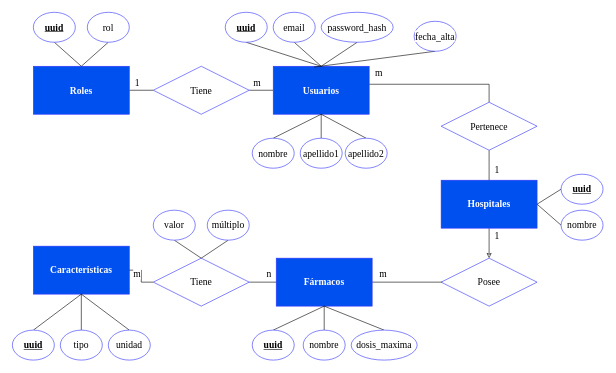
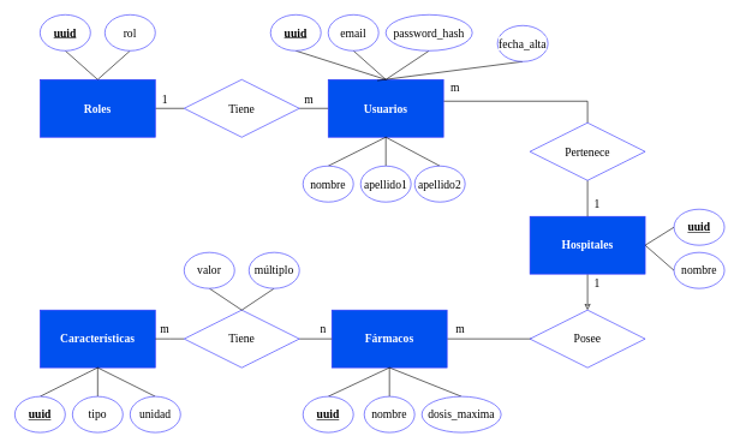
- <mxCell id="11" value="&lt;font style=&quot;font-size: 16px;&quot;&gt;Características&lt;/font&gt;" style="rounded=0;whiteSpace=wrap;html=1;fontFamily=PalatinoLinotype;fontSource=http%3A%2F%2Ffonts.cdnfonts.com%2Fcss%2Fpalatino-linotype;fontStyle=1;fontSize=16;fillColor=#0050ef;fontColor=#ffffff;strokeColor=#3333FF;" parent="1" vertex="1"><mxGeometry x="55" y="410" width="160" height="80" as="geometry" /></mxCell>
+ <mxCell id="11" value="&lt;font style=&quot;font-size: 16px;&quot;&gt;Características&lt;/font&gt;" style="rounded=0;whiteSpace=wrap;html=1;fontFamily=PalatinoLinotype;fontSource=http%3A%2F%2Ffonts.cdnfonts.com%2Fcss%2Fpalatino-linotype;fontStyle=1;fontSize=16;fillColor=#0050ef;fontColor=#ffffff;strokeColor=#3333FF;" parent="1" vertex="1"><mxGeometry x="55" y="430" width="160" height="80" as="geometry" /></mxCell>
